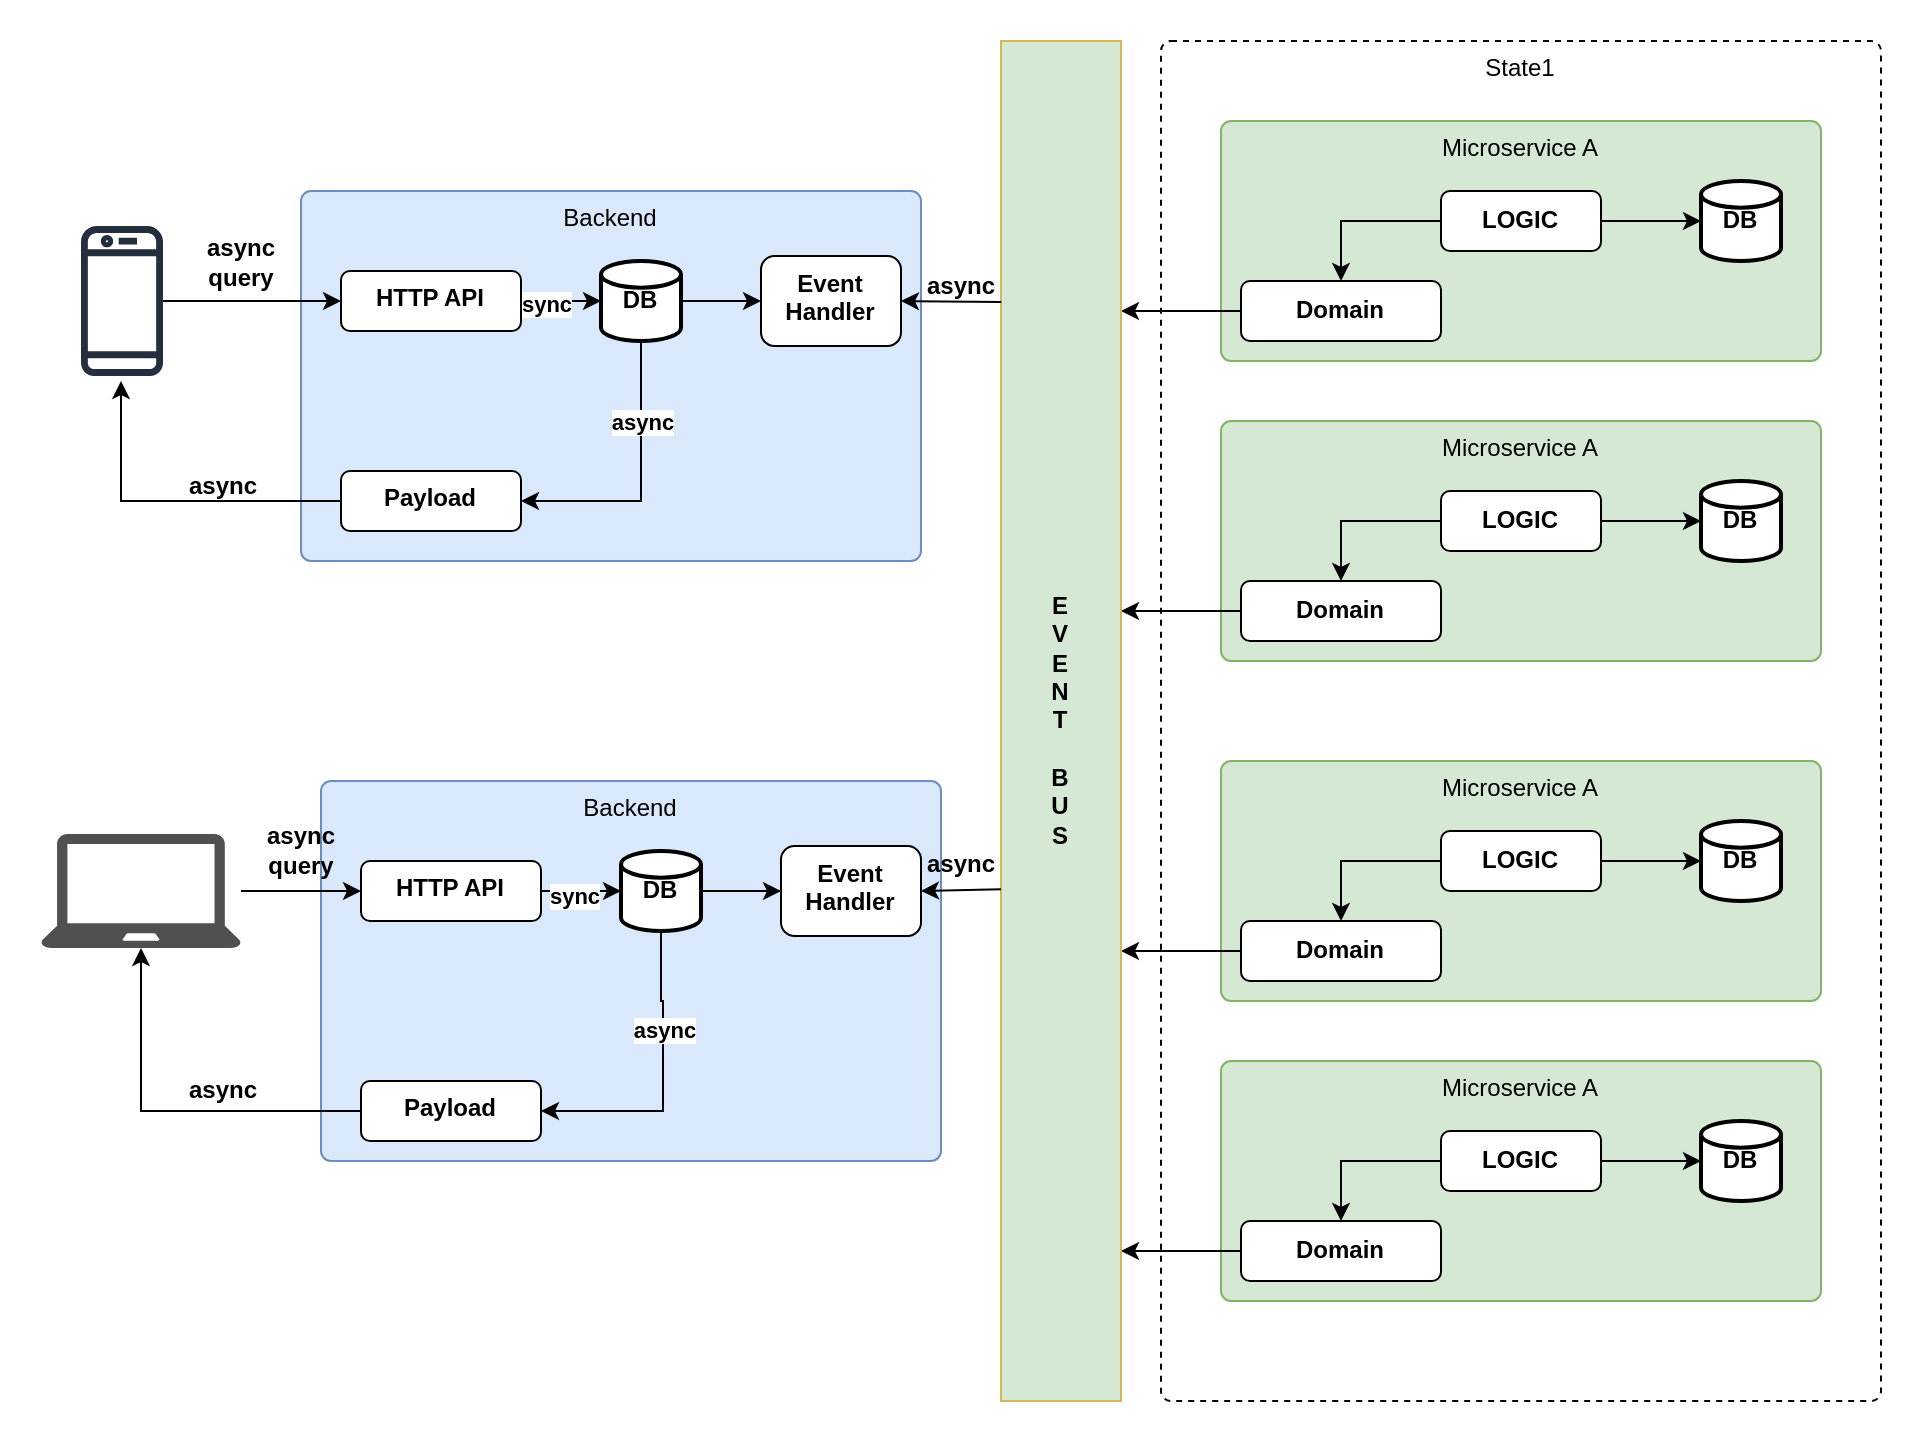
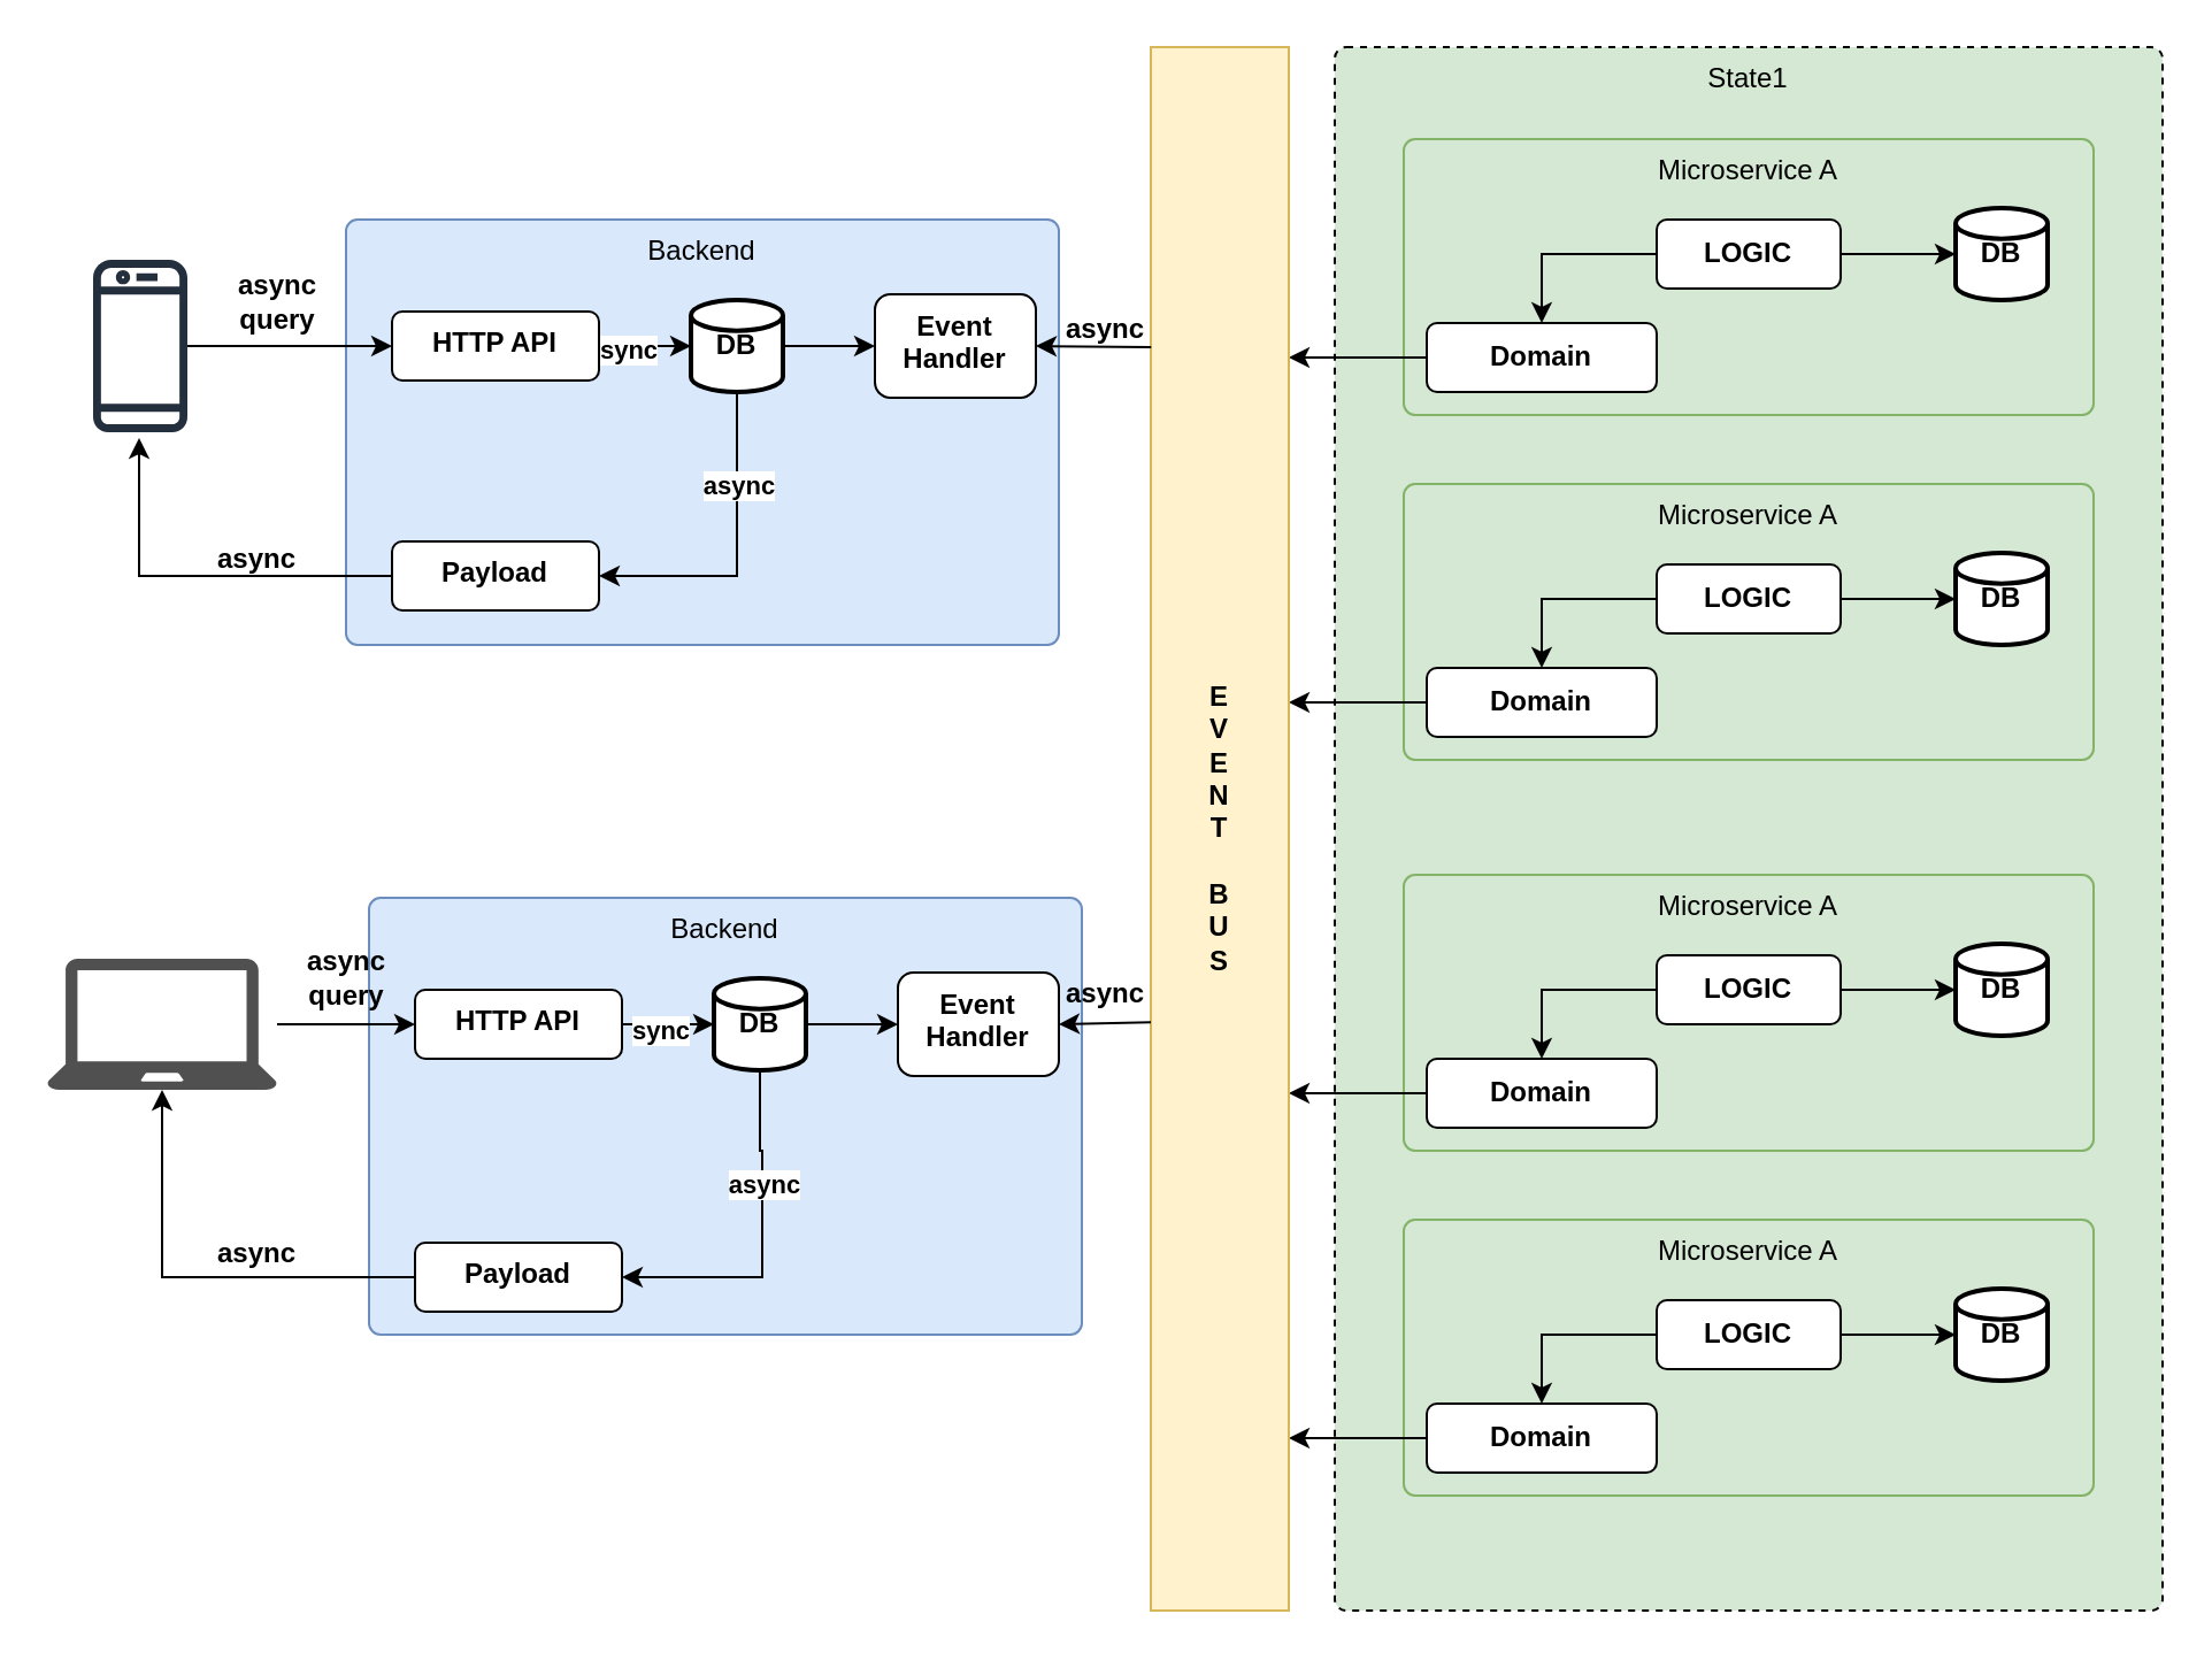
- <mxCell id="59" value="&lt;b&gt;E&lt;/b&gt;&lt;div&gt;&lt;b&gt;V&lt;/b&gt;&lt;/div&gt;&lt;div&gt;&lt;b&gt;E&lt;/b&gt;&lt;/div&gt;&lt;div&gt;&lt;b&gt;N&lt;/b&gt;&lt;/div&gt;&lt;div&gt;&lt;b&gt;T&lt;/b&gt;&lt;/div&gt;&lt;div&gt;&lt;b&gt;&lt;br&gt;&lt;/b&gt;&lt;/div&gt;&lt;div&gt;&lt;b&gt;B&lt;/b&gt;&lt;/div&gt;&lt;div&gt;&lt;b&gt;U&lt;/b&gt;&lt;/div&gt;&lt;div&gt;&lt;b&gt;S&lt;/b&gt;&lt;/div&gt;" style="rounded=0;whiteSpace=wrap;html=1;fillColor=#d5e8d4;strokeColor=#d6b656;" vertex="1" parent="1"><mxGeometry x="500" y="20" width="60" height="680" as="geometry" /></mxCell>
+ <mxCell id="59" value="&lt;b&gt;E&lt;/b&gt;&lt;div&gt;&lt;b&gt;V&lt;/b&gt;&lt;/div&gt;&lt;div&gt;&lt;b&gt;E&lt;/b&gt;&lt;/div&gt;&lt;div&gt;&lt;b&gt;N&lt;/b&gt;&lt;/div&gt;&lt;div&gt;&lt;b&gt;T&lt;/b&gt;&lt;/div&gt;&lt;div&gt;&lt;b&gt;&lt;br&gt;&lt;/b&gt;&lt;/div&gt;&lt;div&gt;&lt;b&gt;B&lt;/b&gt;&lt;/div&gt;&lt;div&gt;&lt;b&gt;U&lt;/b&gt;&lt;/div&gt;&lt;div&gt;&lt;b&gt;S&lt;/b&gt;&lt;/div&gt;" style="rounded=0;whiteSpace=wrap;html=1;fillColor=#fff2cc;strokeColor=#d6b656;" vertex="1" parent="1"><mxGeometry x="500" y="20" width="60" height="680" as="geometry" /></mxCell>
- <mxCell id="2" value="State1" style="html=1;align=center;verticalAlign=top;rounded=1;absoluteArcSize=1;arcSize=10;dashed=1;whiteSpace=wrap;" vertex="1" parent="1"><mxGeometry x="580" y="20" width="360" height="680" as="geometry" /></mxCell>
+ <mxCell id="2" value="State1" style="html=1;align=center;verticalAlign=top;rounded=1;absoluteArcSize=1;arcSize=10;dashed=1;whiteSpace=wrap;fillColor=#d5e8d4;" vertex="1" parent="1"><mxGeometry x="580" y="20" width="360" height="680" as="geometry" /></mxCell>
